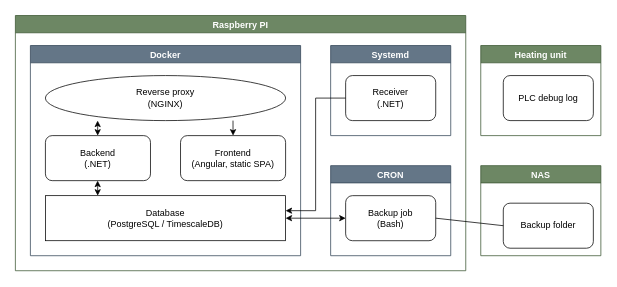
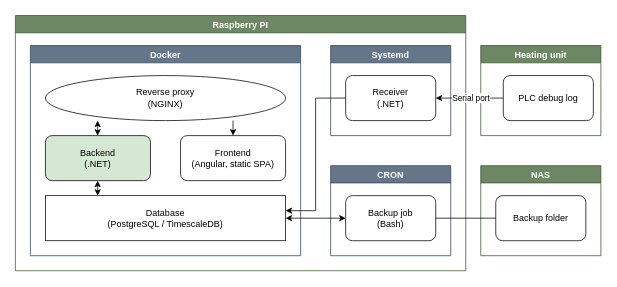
+ <mxCell id="19" style="edgeStyle=orthogonalEdgeStyle;rounded=0;orthogonalLoop=1;jettySize=auto;html=1;exitX=1;exitY=0.5;exitDx=0;exitDy=0;startArrow=classic;startFill=1;endArrow=none;endFill=0;" parent="1" source="12" target="18" edge="1"><mxGeometry relative="1" as="geometry" /></mxCell>
+ <mxCell id="20" value="&lt;div&gt;Serial port&lt;/div&gt;" style="edgeLabel;html=1;align=center;verticalAlign=middle;resizable=0;points=[];" parent="19" vertex="1" connectable="0"><mxGeometry x="0.2" y="1" relative="1" as="geometry"><mxPoint x="-8" as="offset" /></mxGeometry></mxCell>
- <mxCell id="6" value="&lt;div&gt;Backend&lt;br&gt;(.NET)&lt;/div&gt;" style="rounded=1;whiteSpace=wrap;html=1;" parent="3" vertex="1"><mxGeometry x="20" y="120" width="140" height="60" as="geometry" /></mxCell>
+ <mxCell id="6" value="&lt;div&gt;Backend&lt;br&gt;(.NET)&lt;/div&gt;" style="rounded=1;whiteSpace=wrap;html=1;fillColor=#d5e8d4;" parent="3" vertex="1"><mxGeometry x="20" y="120" width="140" height="60" as="geometry" /></mxCell>
- <mxCell id="22" value="Backup folder" style="rounded=1;whiteSpace=wrap;html=1;" parent="21" vertex="1"><mxGeometry x="30" y="50" width="120" height="60" as="geometry" /></mxCell>
+ <mxCell id="22" value="Backup folder" style="rounded=1;whiteSpace=wrap;html=1;" parent="21" vertex="1"><mxGeometry x="20" y="40" width="120" height="60" as="geometry" /></mxCell>
